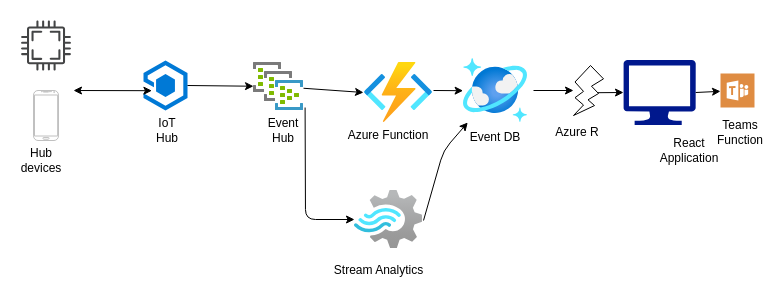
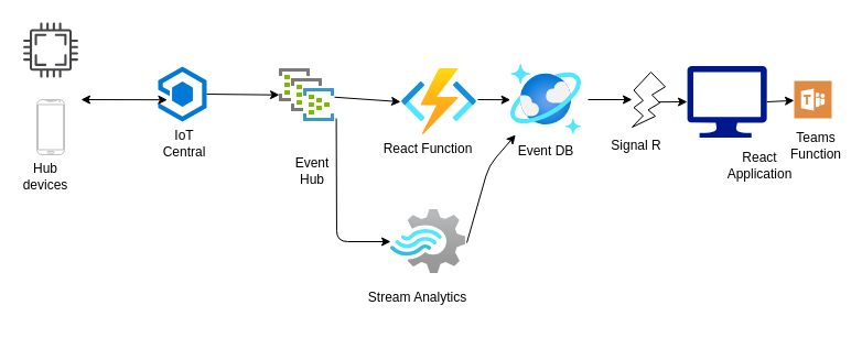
- <mxCell id="7" value="IoT Hub" style="text;html=1;strokeColor=none;fillColor=none;align=center;verticalAlign=middle;whiteSpace=wrap;rounded=0;" vertex="1" parent="1"><mxGeometry x="147" y="120" width="40" height="20" as="geometry" /></mxCell>
+ <mxCell id="7" value="IoT Central" style="text;html=1;strokeColor=none;fillColor=none;align=center;verticalAlign=middle;whiteSpace=wrap;rounded=0;" vertex="1" parent="1"><mxGeometry x="147" y="120" width="40" height="20" as="geometry" /></mxCell>
- <mxCell id="10" value="Event Hub" style="text;html=1;strokeColor=none;fillColor=none;align=center;verticalAlign=middle;whiteSpace=wrap;rounded=0;" vertex="1" parent="1"><mxGeometry x="263" y="120" width="40" height="20" as="geometry" /></mxCell>
+ <mxCell id="10" value="Event Hub" style="text;html=1;strokeColor=none;fillColor=none;align=center;verticalAlign=middle;whiteSpace=wrap;rounded=0;" vertex="1" parent="1"><mxGeometry x="263" y="145" width="40" height="20" as="geometry" /></mxCell>
- <mxCell id="21" value="Azure R" style="text;html=1;strokeColor=none;fillColor=none;align=center;verticalAlign=middle;whiteSpace=wrap;rounded=0;" vertex="1" parent="1"><mxGeometry x="527" y="122" width="100" height="20" as="geometry" /></mxCell>
+ <mxCell id="21" value="Signal R" style="text;html=1;strokeColor=none;fillColor=none;align=center;verticalAlign=middle;whiteSpace=wrap;rounded=0;" vertex="1" parent="1"><mxGeometry x="527" y="122" width="100" height="20" as="geometry" /></mxCell>
- <mxCell id="19" value="Azure Function" style="text;html=1;strokeColor=none;fillColor=none;align=center;verticalAlign=middle;whiteSpace=wrap;rounded=0;" vertex="1" parent="1"><mxGeometry x="313" y="120" width="150" height="30" as="geometry" /></mxCell>
+ <mxCell id="19" value="React Function" style="text;html=1;strokeColor=none;fillColor=none;align=center;verticalAlign=middle;whiteSpace=wrap;rounded=0;" vertex="1" parent="1"><mxGeometry x="313" y="120" width="150" height="30" as="geometry" /></mxCell>
